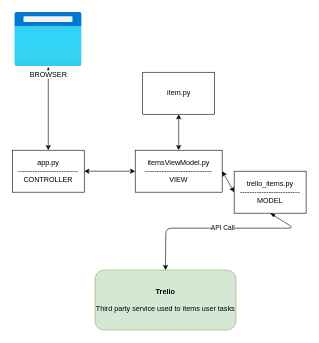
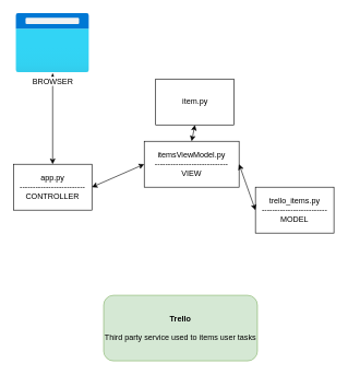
- <mxCell id="7" value="itemsViewModel.py&lt;br&gt;----------------------------&lt;br&gt;VIEW" style="rounded=0;whiteSpace=wrap;html=1;" parent="1" vertex="1"><mxGeometry x="225" y="250" width="145" height="70" as="geometry" /></mxCell>
+ <mxCell id="7" value="itemsViewModel.py&lt;br&gt;----------------------------&lt;br&gt;VIEW" style="rounded=0;whiteSpace=wrap;html=1;" parent="1" vertex="1"><mxGeometry x="220" y="215" width="145" height="70" as="geometry" /></mxCell>
- <mxCell id="5" value="API Call" style="endArrow=classic;html=1;entryX=0.5;entryY=0;entryDx=0;entryDy=0;exitX=0.5;exitY=1;exitDx=0;exitDy=0;startArrow=blockThin;startFill=1;" parent="1" source="4" target="2" edge="1"><mxGeometry width="50" height="50" relative="1" as="geometry"><mxPoint x="285" y="370" as="sourcePoint" /><mxPoint x="285" y="470" as="targetPoint" /><Array as="points"><mxPoint x="490" y="380" /><mxPoint x="276" y="380" /></Array></mxGeometry></mxCell>
